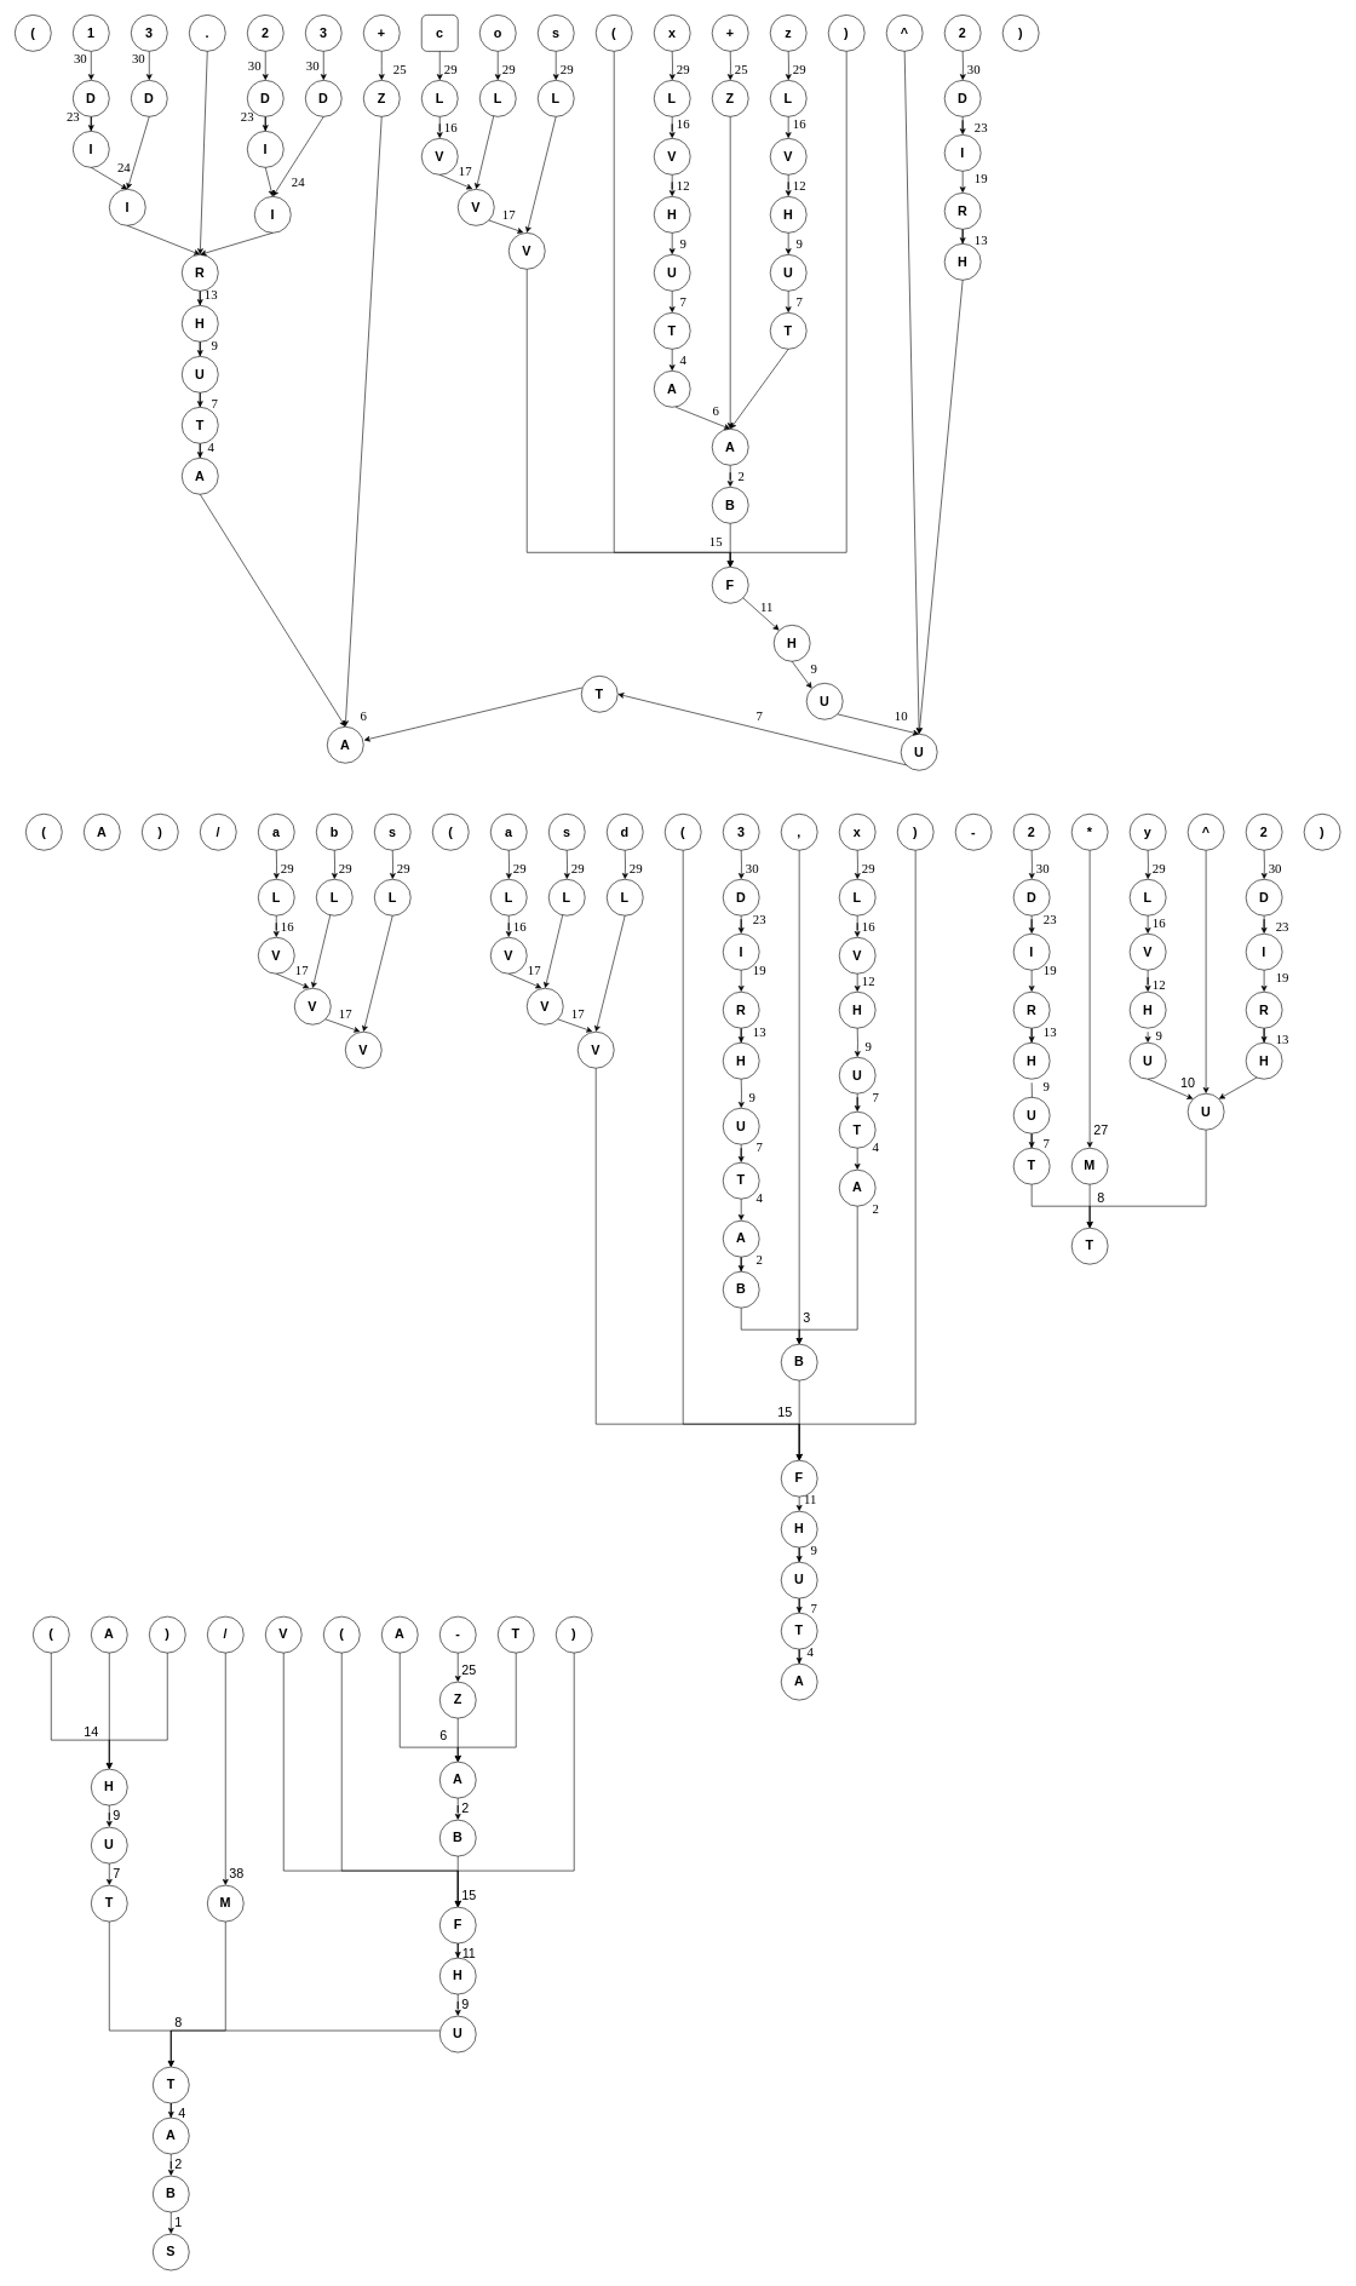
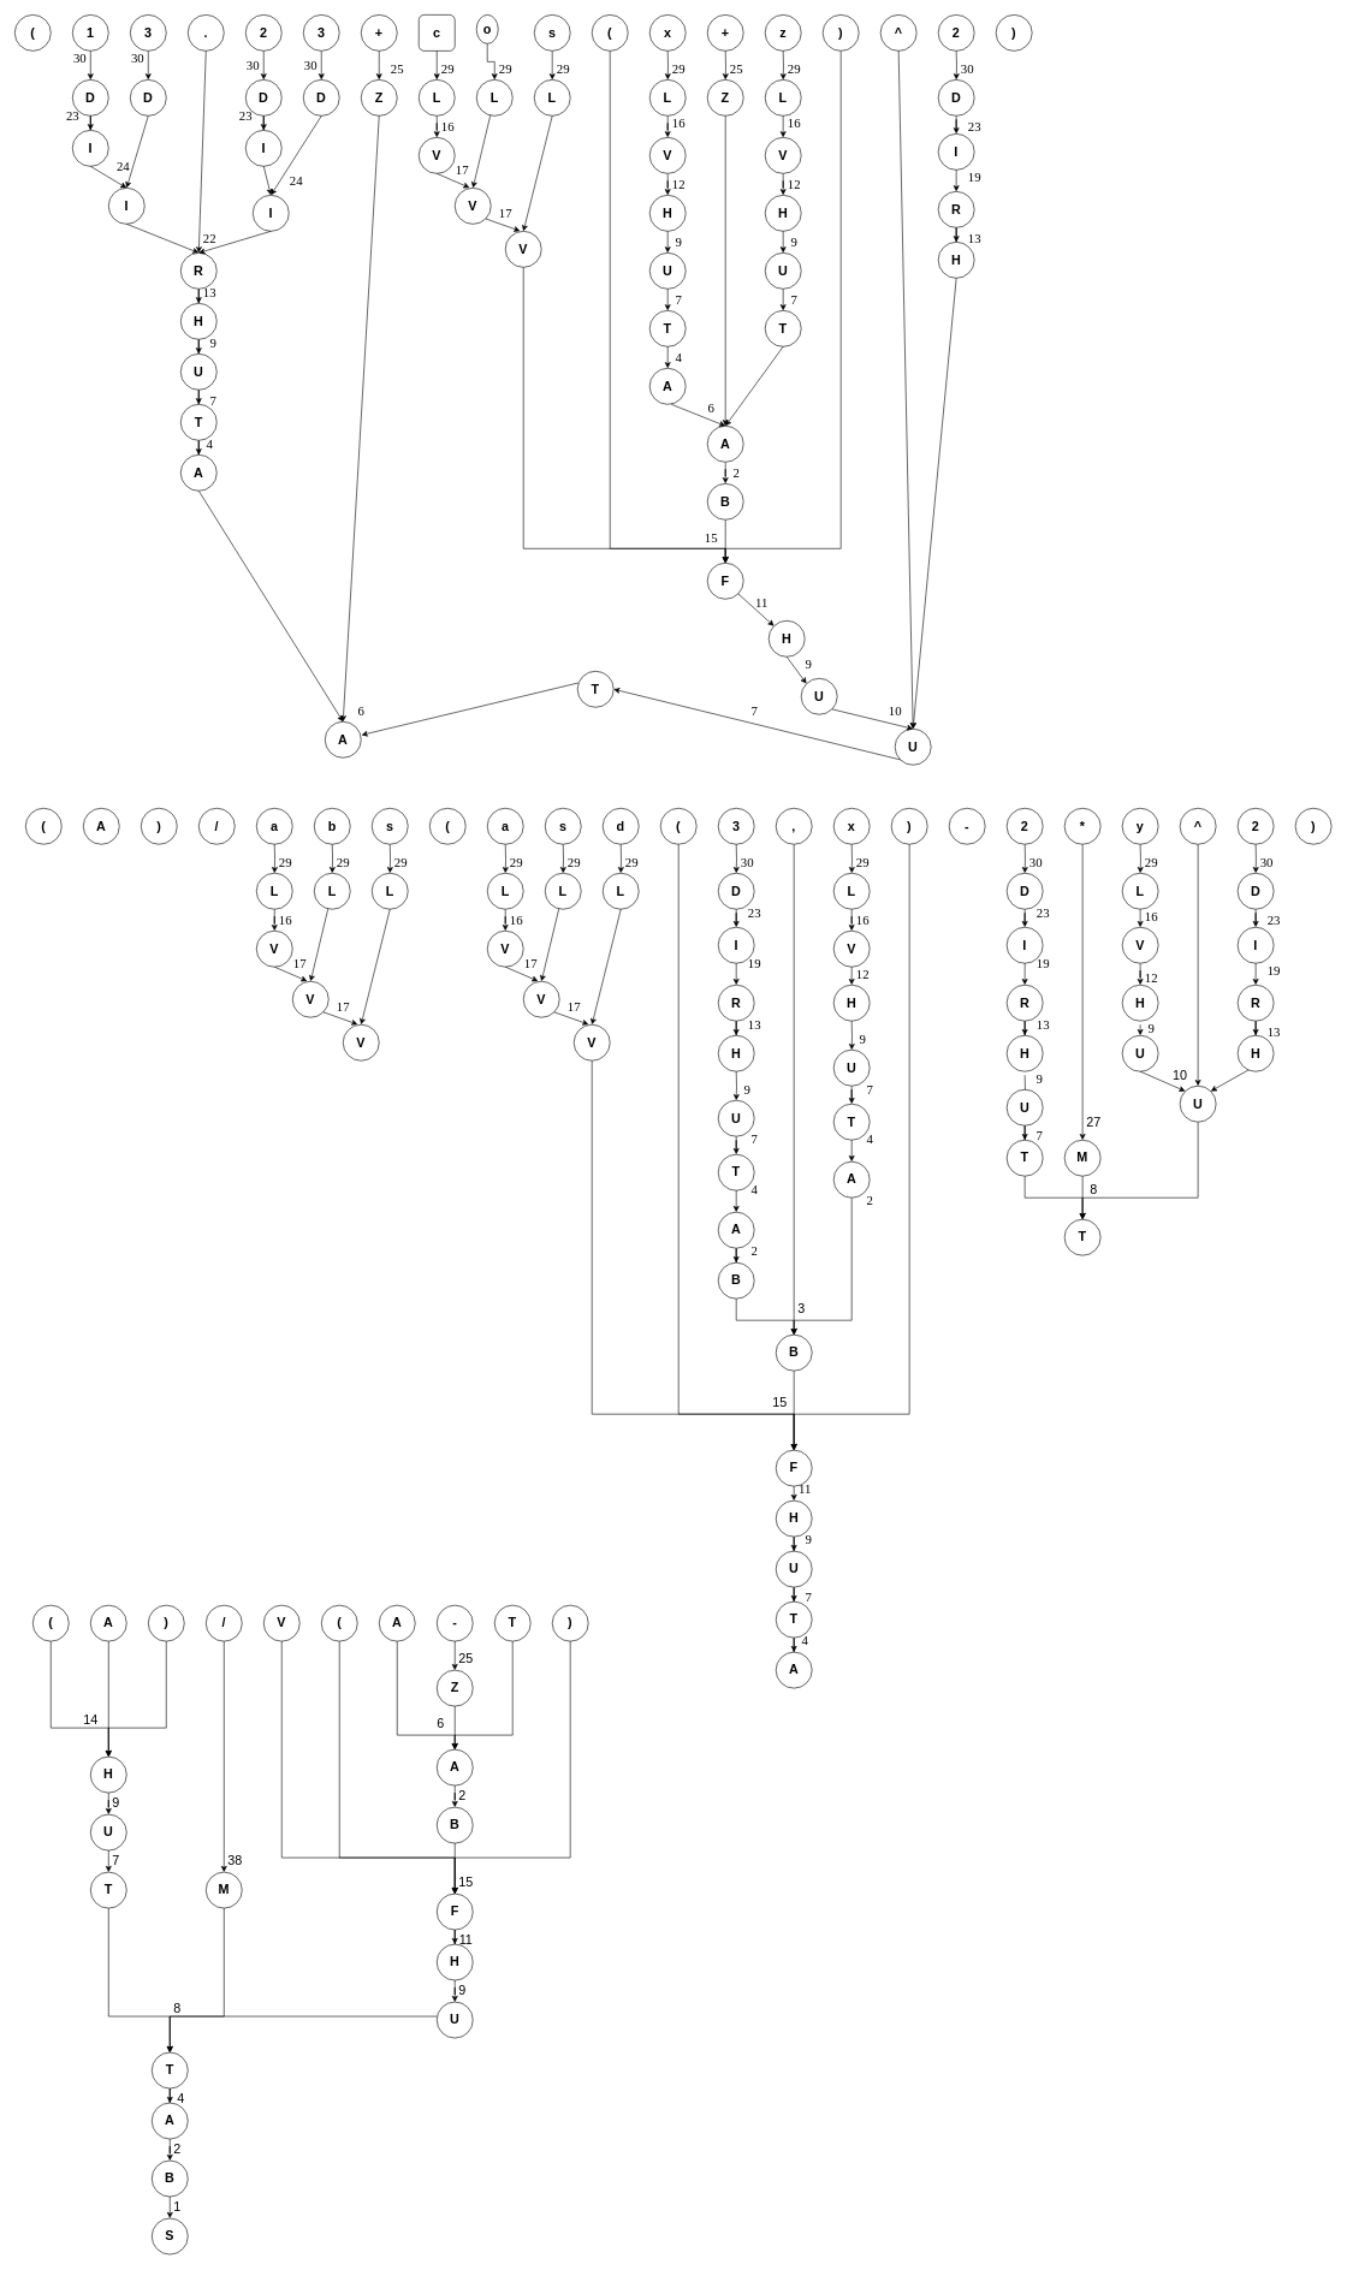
- <mxCell id="15" value="o" style="ellipse;whiteSpace=wrap;html=1;aspect=fixed;fontSize=18;fontStyle=1" vertex="1" parent="1"><mxGeometry x="660" y="20" width="50" height="50" as="geometry" /></mxCell>
+ <mxCell id="15" value="o" style="ellipse;whiteSpace=wrap;html=1;aspect=fixed;fontSize=18;fontStyle=1" vertex="1" parent="1"><mxGeometry x="660" y="20" width="30" height="40" as="geometry" /></mxCell>
+ <mxCell id="160" value="22" style="text;html=1;align=center;verticalAlign=middle;resizable=0;points=[];autosize=1;strokeColor=none;fillColor=none;fontSize=18;fontFamily=Verdana;" vertex="1" parent="1"><mxGeometry x="265" y="310" width="50" height="40" as="geometry" /></mxCell>
